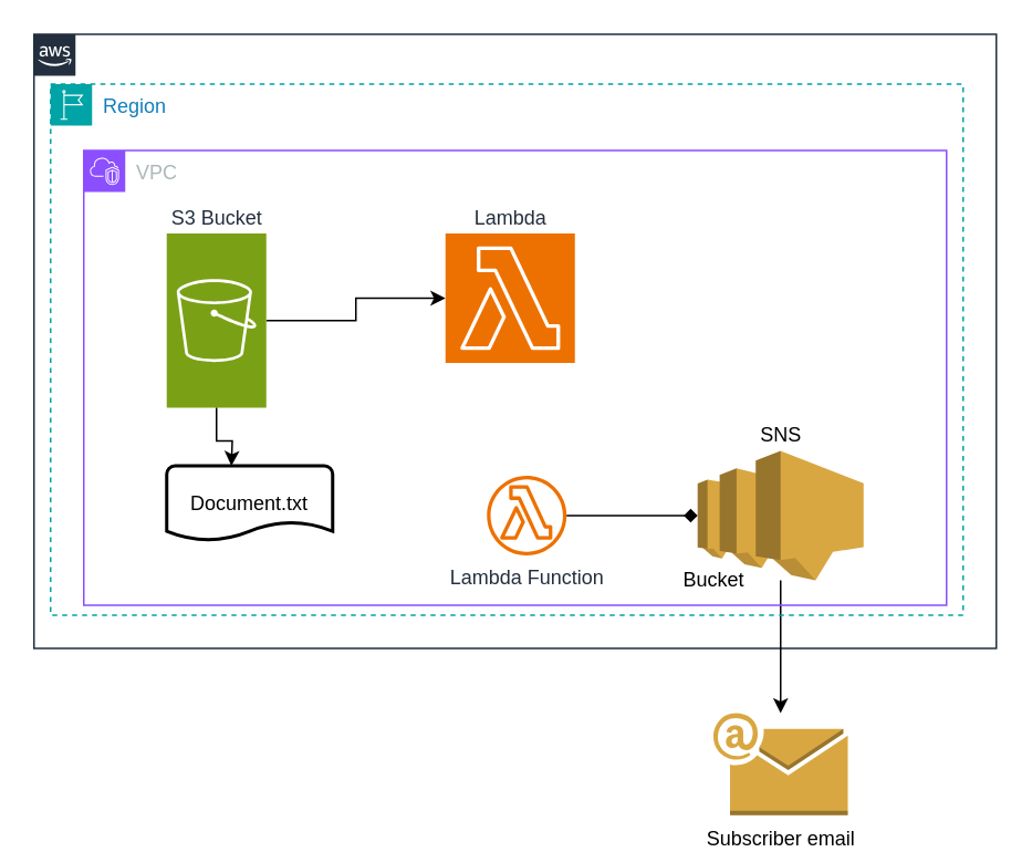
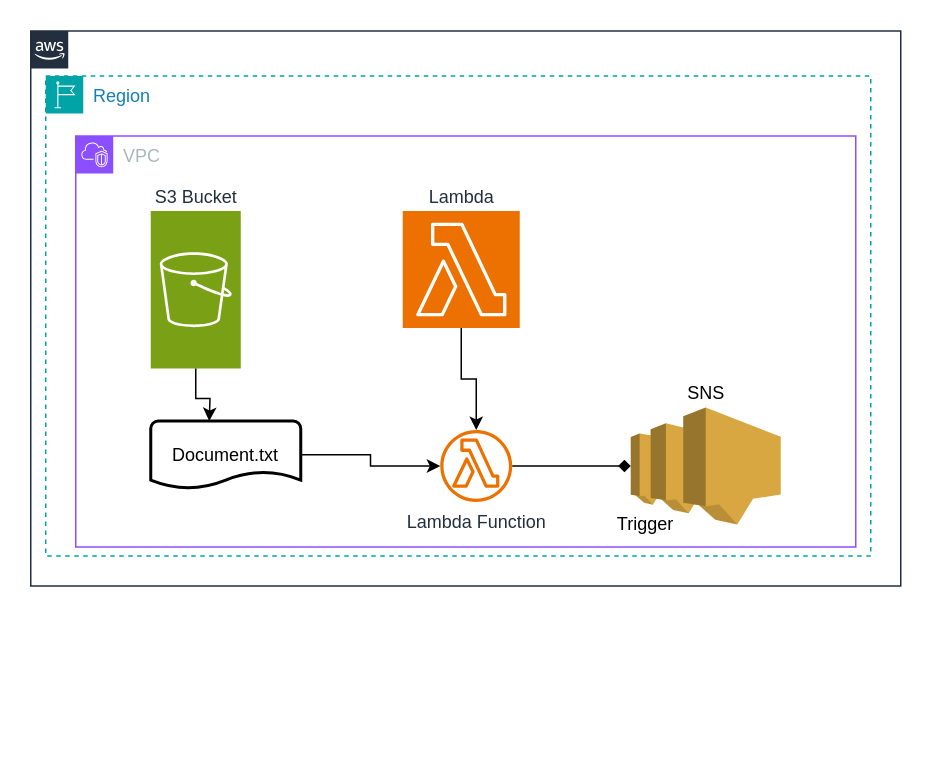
- <mxCell id="7" value="" style="edgeStyle=orthogonalEdgeStyle;rounded=0;orthogonalLoop=1;jettySize=auto;html=1;" edge="1" parent="6" source="8" target="10"><mxGeometry relative="1" as="geometry" /></mxCell>
+ <mxCell id="12" value="" style="edgeStyle=orthogonalEdgeStyle;rounded=0;orthogonalLoop=1;jettySize=auto;html=1;" edge="1" parent="6" source="10" target="11"><mxGeometry relative="1" as="geometry" /></mxCell>
+ <mxCell id="15" value="" style="edgeStyle=orthogonalEdgeStyle;rounded=0;orthogonalLoop=1;jettySize=auto;html=1;" edge="1" parent="6" source="16" target="11"><mxGeometry relative="1" as="geometry" /></mxCell>
- <mxCell id="17" value="Bucket" style="text;html=1;align=center;verticalAlign=middle;whiteSpace=wrap;rounded=0;" vertex="1" parent="6"><mxGeometry x="350" y="244" width="60" height="30" as="geometry" /></mxCell>
+ <mxCell id="17" value="Trigger" style="text;html=1;align=center;verticalAlign=middle;whiteSpace=wrap;rounded=0;" vertex="1" parent="6"><mxGeometry x="350" y="244" width="60" height="30" as="geometry" /></mxCell>
- <mxCell id="4" value="" style="edgeStyle=orthogonalEdgeStyle;rounded=0;orthogonalLoop=1;jettySize=auto;html=1;" edge="1" parent="1" source="13" target="3"><mxGeometry relative="1" as="geometry" /></mxCell>
- <mxCell id="3" value="Subscriber email" style="outlineConnect=0;dashed=0;verticalLabelPosition=bottom;verticalAlign=top;align=center;html=1;shape=mxgraph.aws3.email;fillColor=#D9A741;gradientColor=none;" vertex="1" parent="1"><mxGeometry x="429.5" y="429" width="81" height="61.5" as="geometry" /></mxCell>
